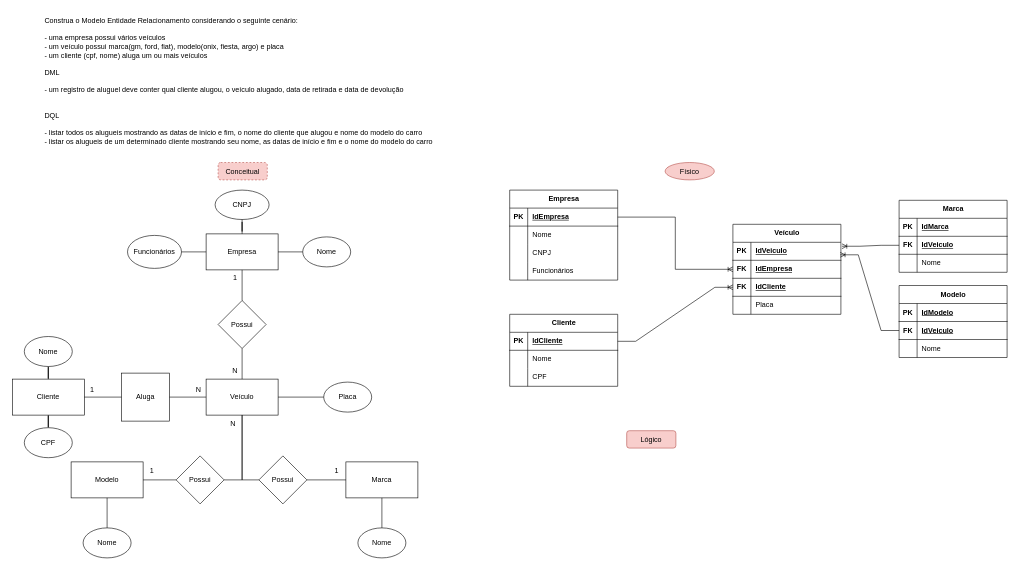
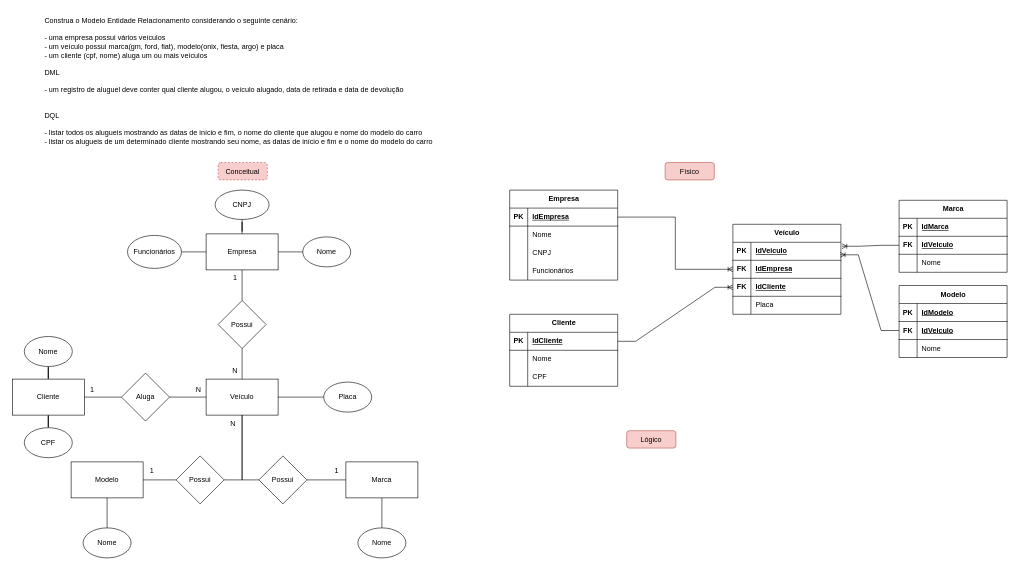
- <mxCell id="42" value="Físico" style="ellipse;whiteSpace=wrap;html=1;fillColor=#f8cecc;strokeColor=#b85450;" vertex="1" parent="1"><mxGeometry x="1108" y="270" width="82" height="29" as="geometry" /></mxCell>
+ <mxCell id="42" value="Físico" style="rounded=1;whiteSpace=wrap;html=1;fillColor=#f8cecc;strokeColor=#b85450;" vertex="1" parent="1"><mxGeometry x="1108" y="270" width="82" height="29" as="geometry" /></mxCell>
- <mxCell id="35" value="Aluga" style="whiteSpace=wrap;html=1;fontFamily=Helvetica;fontSize=12;fontColor=default;fillColor=none;gradientColor=none;rounded=0;" parent="1" vertex="1"><mxGeometry x="202" y="621" width="80" height="80" as="geometry" /></mxCell>
+ <mxCell id="35" value="Aluga" style="rhombus;whiteSpace=wrap;html=1;fontFamily=Helvetica;fontSize=12;fontColor=default;fillColor=none;gradientColor=none;" parent="1" vertex="1"><mxGeometry x="202" y="621" width="80" height="80" as="geometry" /></mxCell>
